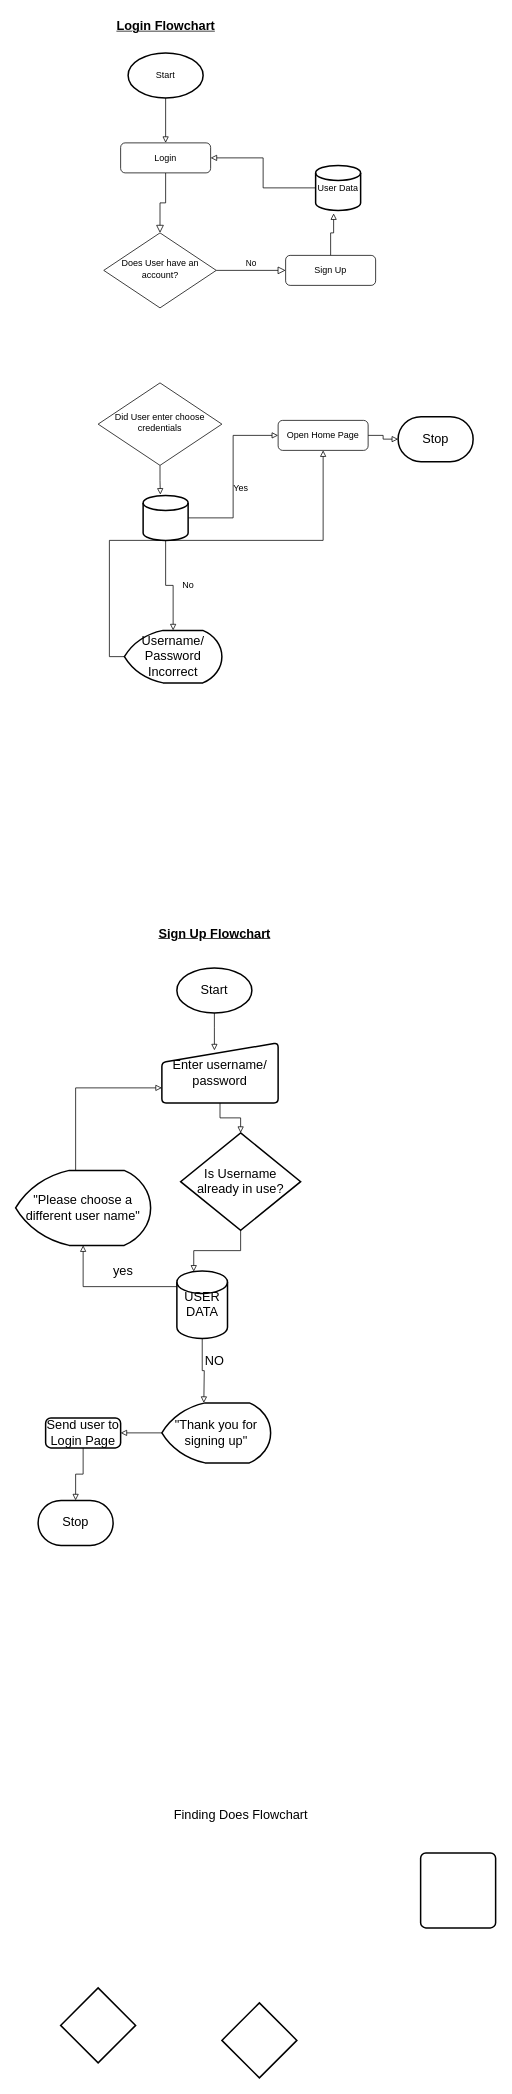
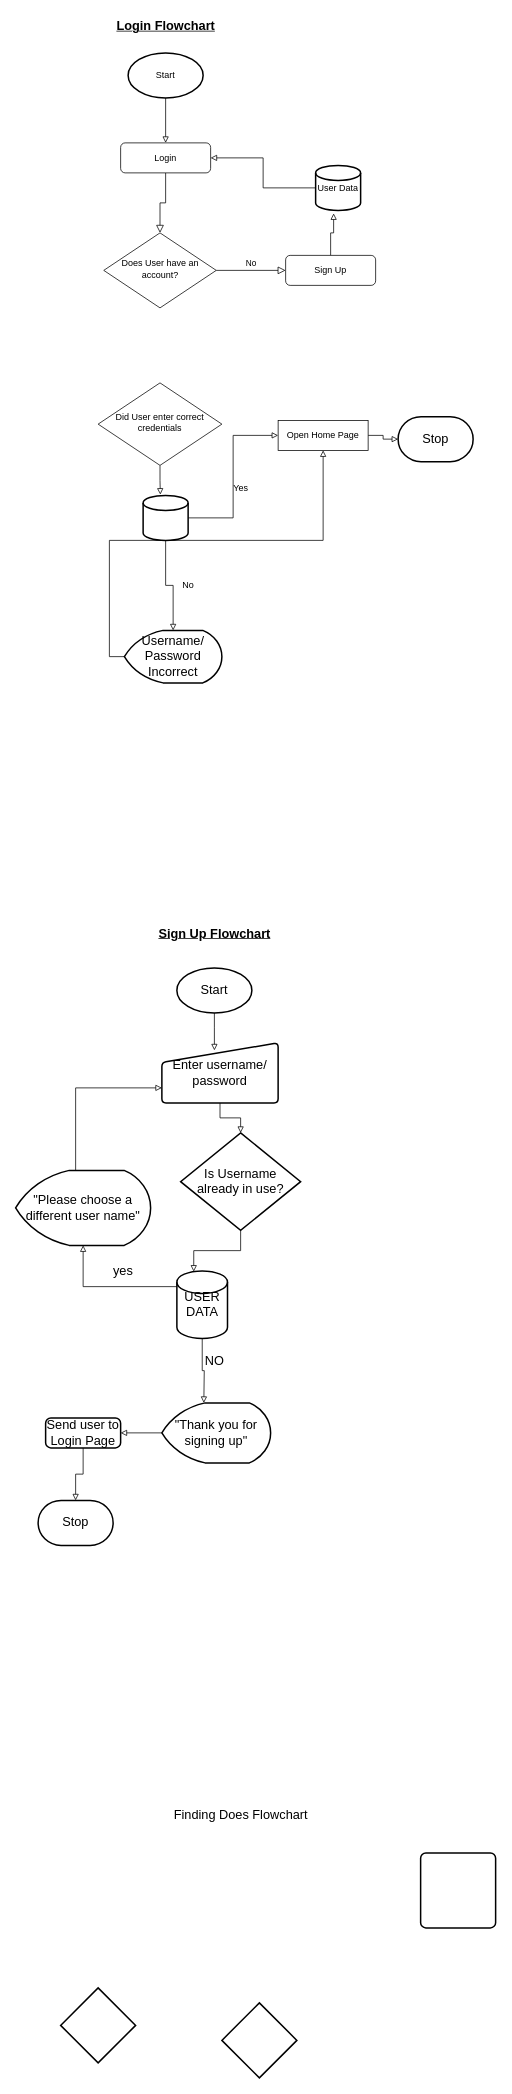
- <mxCell id="9" value="Did User enter choose credentials" style="rhombus;whiteSpace=wrap;html=1;shadow=0;fontFamily=Helvetica;fontSize=12;align=center;strokeWidth=1;spacing=6;spacingTop=-4;" parent="1" vertex="1"><mxGeometry x="130" y="510" width="165" height="110" as="geometry" /></mxCell>
+ <mxCell id="9" value="Did User enter correct credentials" style="rhombus;whiteSpace=wrap;html=1;shadow=0;fontFamily=Helvetica;fontSize=12;align=center;strokeWidth=1;spacing=6;spacingTop=-4;" parent="1" vertex="1"><mxGeometry x="130" y="510" width="165" height="110" as="geometry" /></mxCell>
- <mxCell id="12" value="Open Home Page" style="rounded=1;whiteSpace=wrap;html=1;fontSize=12;glass=0;strokeWidth=1;shadow=0;" parent="1" vertex="1"><mxGeometry x="370" y="560" width="120" height="40" as="geometry" /></mxCell>
+ <mxCell id="12" value="Open Home Page" style="whiteSpace=wrap;html=1;fontSize=12;glass=0;strokeWidth=1;shadow=0;rounded=0;" parent="1" vertex="1"><mxGeometry x="370" y="560" width="120" height="40" as="geometry" /></mxCell>
